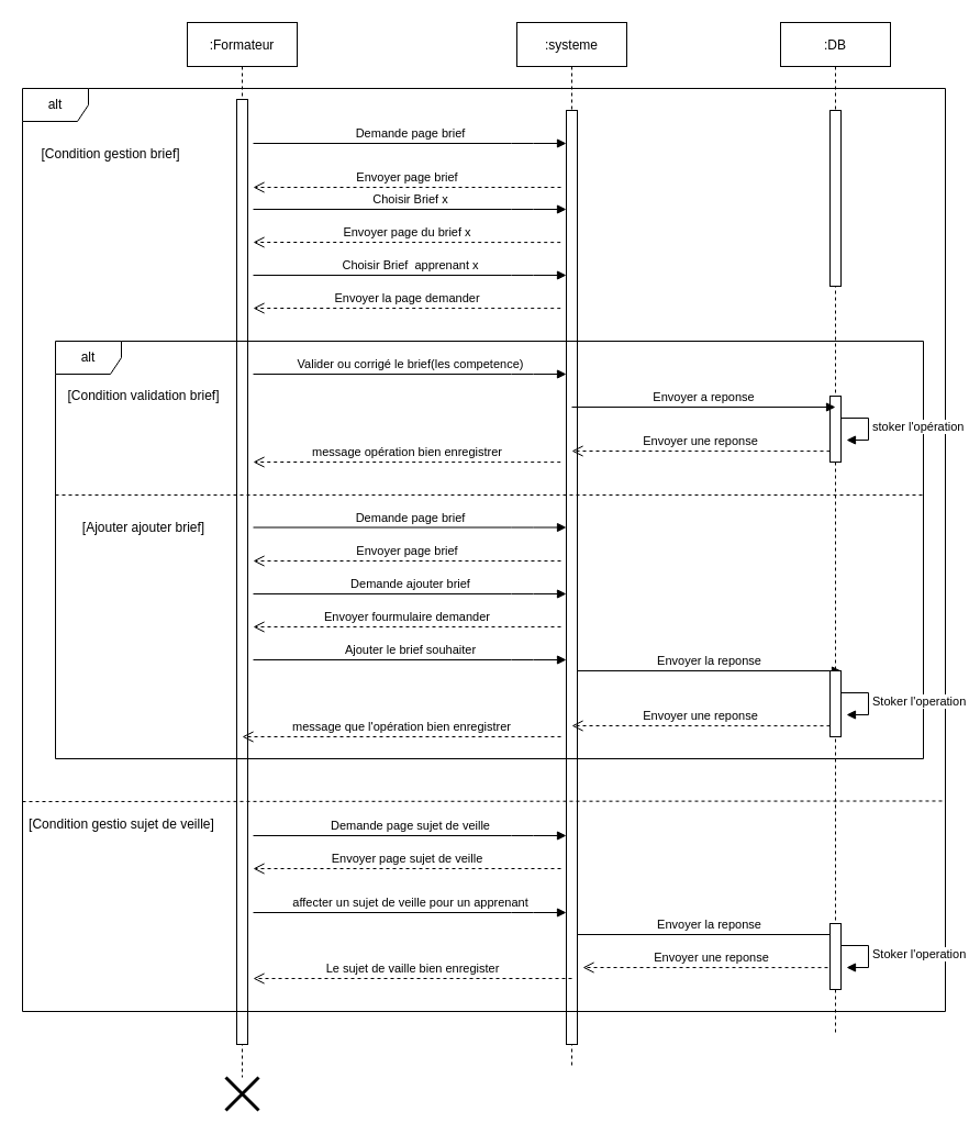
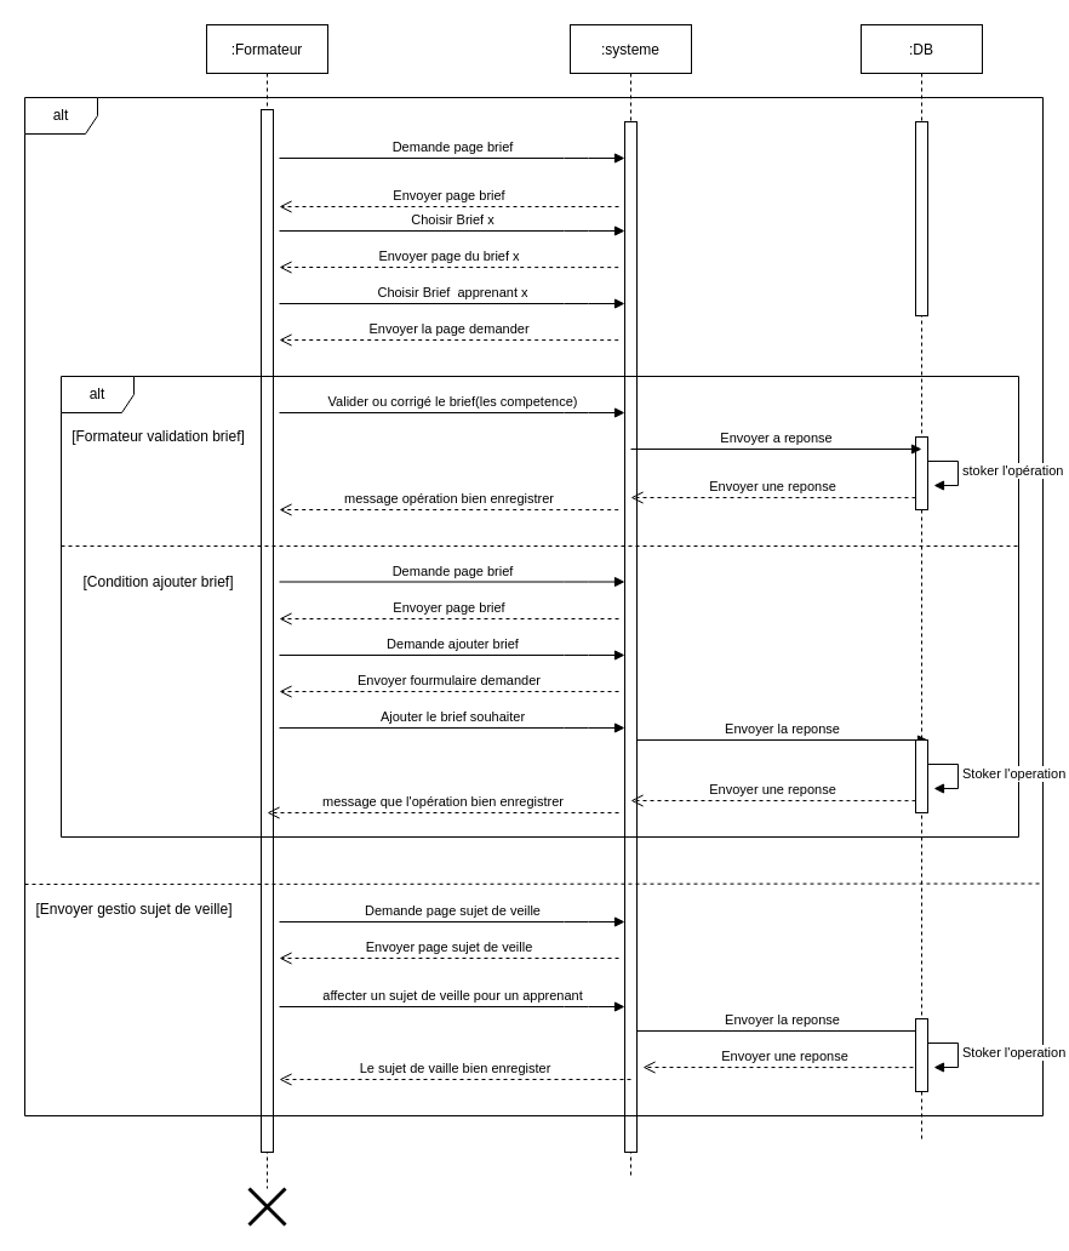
- <mxCell id="9" value="[Condition gestion brief]" style="text;html=1;align=center;verticalAlign=middle;resizable=0;points=[];autosize=1;" vertex="1" parent="1"><mxGeometry x="30" y="130" width="140" height="20" as="geometry" /></mxCell>
- <mxCell id="17" value="[Condition validation brief]" style="text;html=1;align=center;verticalAlign=middle;resizable=0;points=[];autosize=1;" vertex="1" parent="1"><mxGeometry x="55" y="350" width="150" height="20" as="geometry" /></mxCell>
+ <mxCell id="17" value="[Formateur validation brief]" style="text;html=1;align=center;verticalAlign=middle;resizable=0;points=[];autosize=1;" vertex="1" parent="1"><mxGeometry x="55" y="350" width="150" height="20" as="geometry" /></mxCell>
- <mxCell id="25" value="[Ajouter ajouter brief]" style="text;html=1;align=center;verticalAlign=middle;resizable=0;points=[];autosize=1;" vertex="1" parent="1"><mxGeometry x="60" y="470" width="140" height="20" as="geometry" /></mxCell>
+ <mxCell id="25" value="[Condition ajouter brief]" style="text;html=1;align=center;verticalAlign=middle;resizable=0;points=[];autosize=1;" vertex="1" parent="1"><mxGeometry x="60" y="470" width="140" height="20" as="geometry" /></mxCell>
- <mxCell id="36" value="[Condition gestio sujet de veille]" style="text;html=1;align=center;verticalAlign=middle;resizable=0;points=[];autosize=1;" vertex="1" parent="1"><mxGeometry x="20" y="740" width="180" height="20" as="geometry" /></mxCell>
+ <mxCell id="36" value="[Envoyer gestio sujet de veille]" style="text;html=1;align=center;verticalAlign=middle;resizable=0;points=[];autosize=1;" vertex="1" parent="1"><mxGeometry x="20" y="740" width="180" height="20" as="geometry" /></mxCell>
